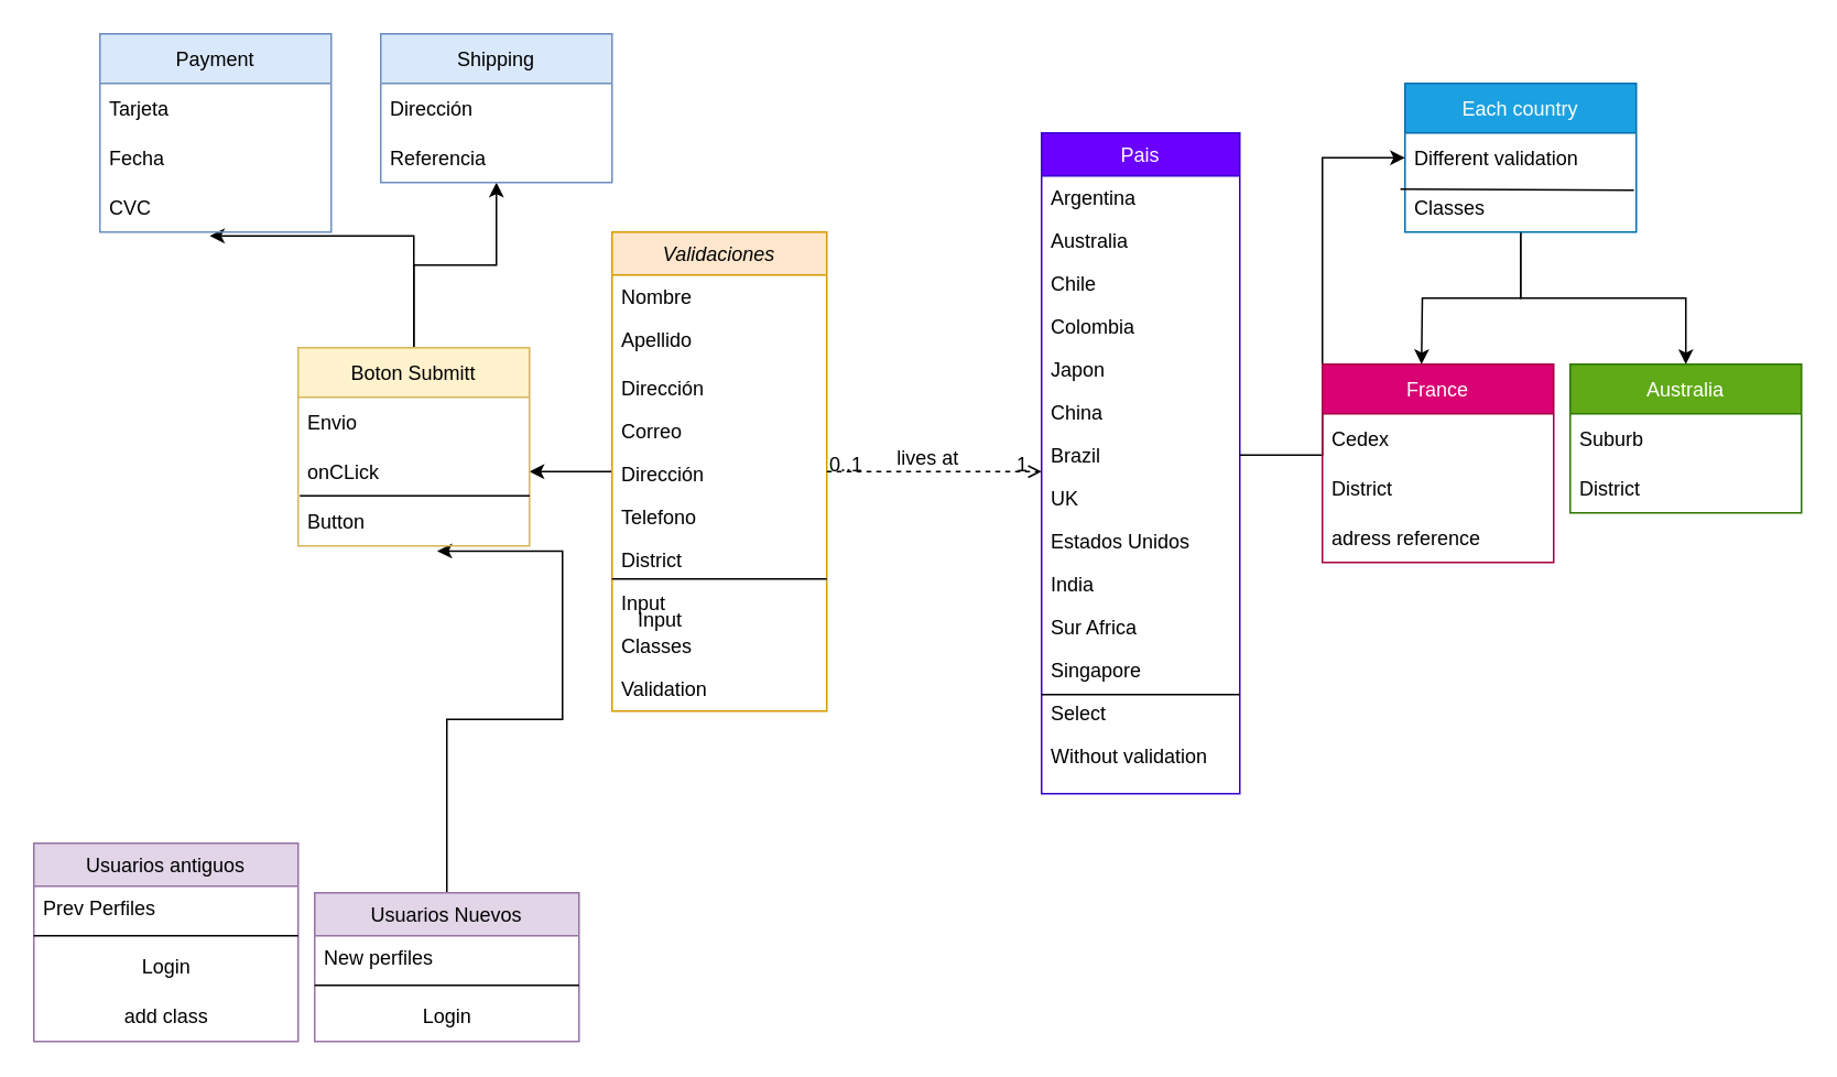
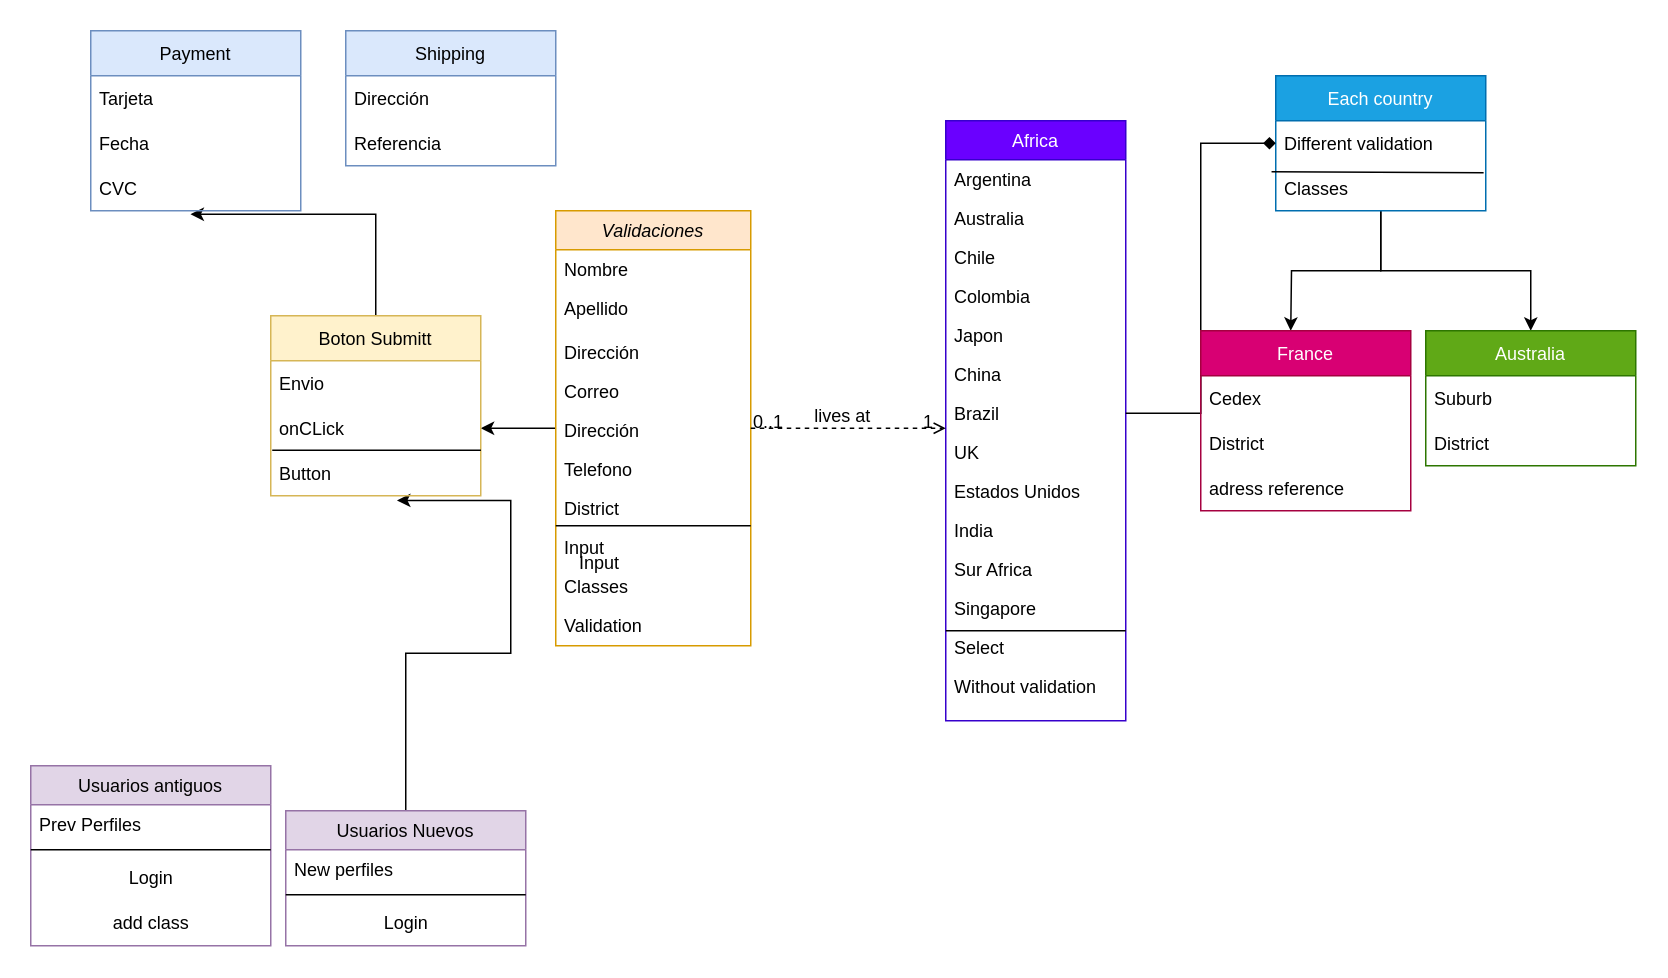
- <mxCell id="20" value="Pais" style="swimlane;fontStyle=0;align=center;verticalAlign=top;childLayout=stackLayout;horizontal=1;startSize=26;horizontalStack=0;resizeParent=1;resizeLast=0;collapsible=1;marginBottom=0;rounded=0;shadow=0;strokeWidth=1;fillColor=#6a00ff;fontColor=#ffffff;strokeColor=#3700CC;" parent="1" vertex="1"><mxGeometry x="630" y="80" width="120" height="400" as="geometry"><mxRectangle x="550" y="140" width="160" height="26" as="alternateBounds" /></mxGeometry></mxCell>
+ <mxCell id="20" value="Africa" style="swimlane;fontStyle=0;align=center;verticalAlign=top;childLayout=stackLayout;horizontal=1;startSize=26;horizontalStack=0;resizeParent=1;resizeLast=0;collapsible=1;marginBottom=0;rounded=0;shadow=0;strokeWidth=1;fillColor=#6a00ff;fontColor=#ffffff;strokeColor=#3700CC;" parent="1" vertex="1"><mxGeometry x="630" y="80" width="120" height="400" as="geometry"><mxRectangle x="550" y="140" width="160" height="26" as="alternateBounds" /></mxGeometry></mxCell>
- <mxCell id="51" style="edgeStyle=orthogonalEdgeStyle;rounded=0;orthogonalLoop=1;jettySize=auto;html=1;entryX=0;entryY=0.5;entryDx=0;entryDy=0;" parent="1" source="27" target="47" edge="1"><mxGeometry relative="1" as="geometry" /></mxCell>
+ <mxCell id="51" style="edgeStyle=orthogonalEdgeStyle;rounded=0;orthogonalLoop=1;jettySize=auto;html=1;entryX=0;entryY=0.5;entryDx=0;entryDy=0;endArrow=diamond;" parent="1" source="27" target="47" edge="1"><mxGeometry relative="1" as="geometry" /></mxCell>
- <mxCell id="52" style="edgeStyle=orthogonalEdgeStyle;rounded=0;orthogonalLoop=1;jettySize=auto;html=1;" edge="1" parent="1" source="54" target="59"><mxGeometry relative="1" as="geometry"><mxPoint x="300" y="80" as="targetPoint" /></mxGeometry></mxCell>
